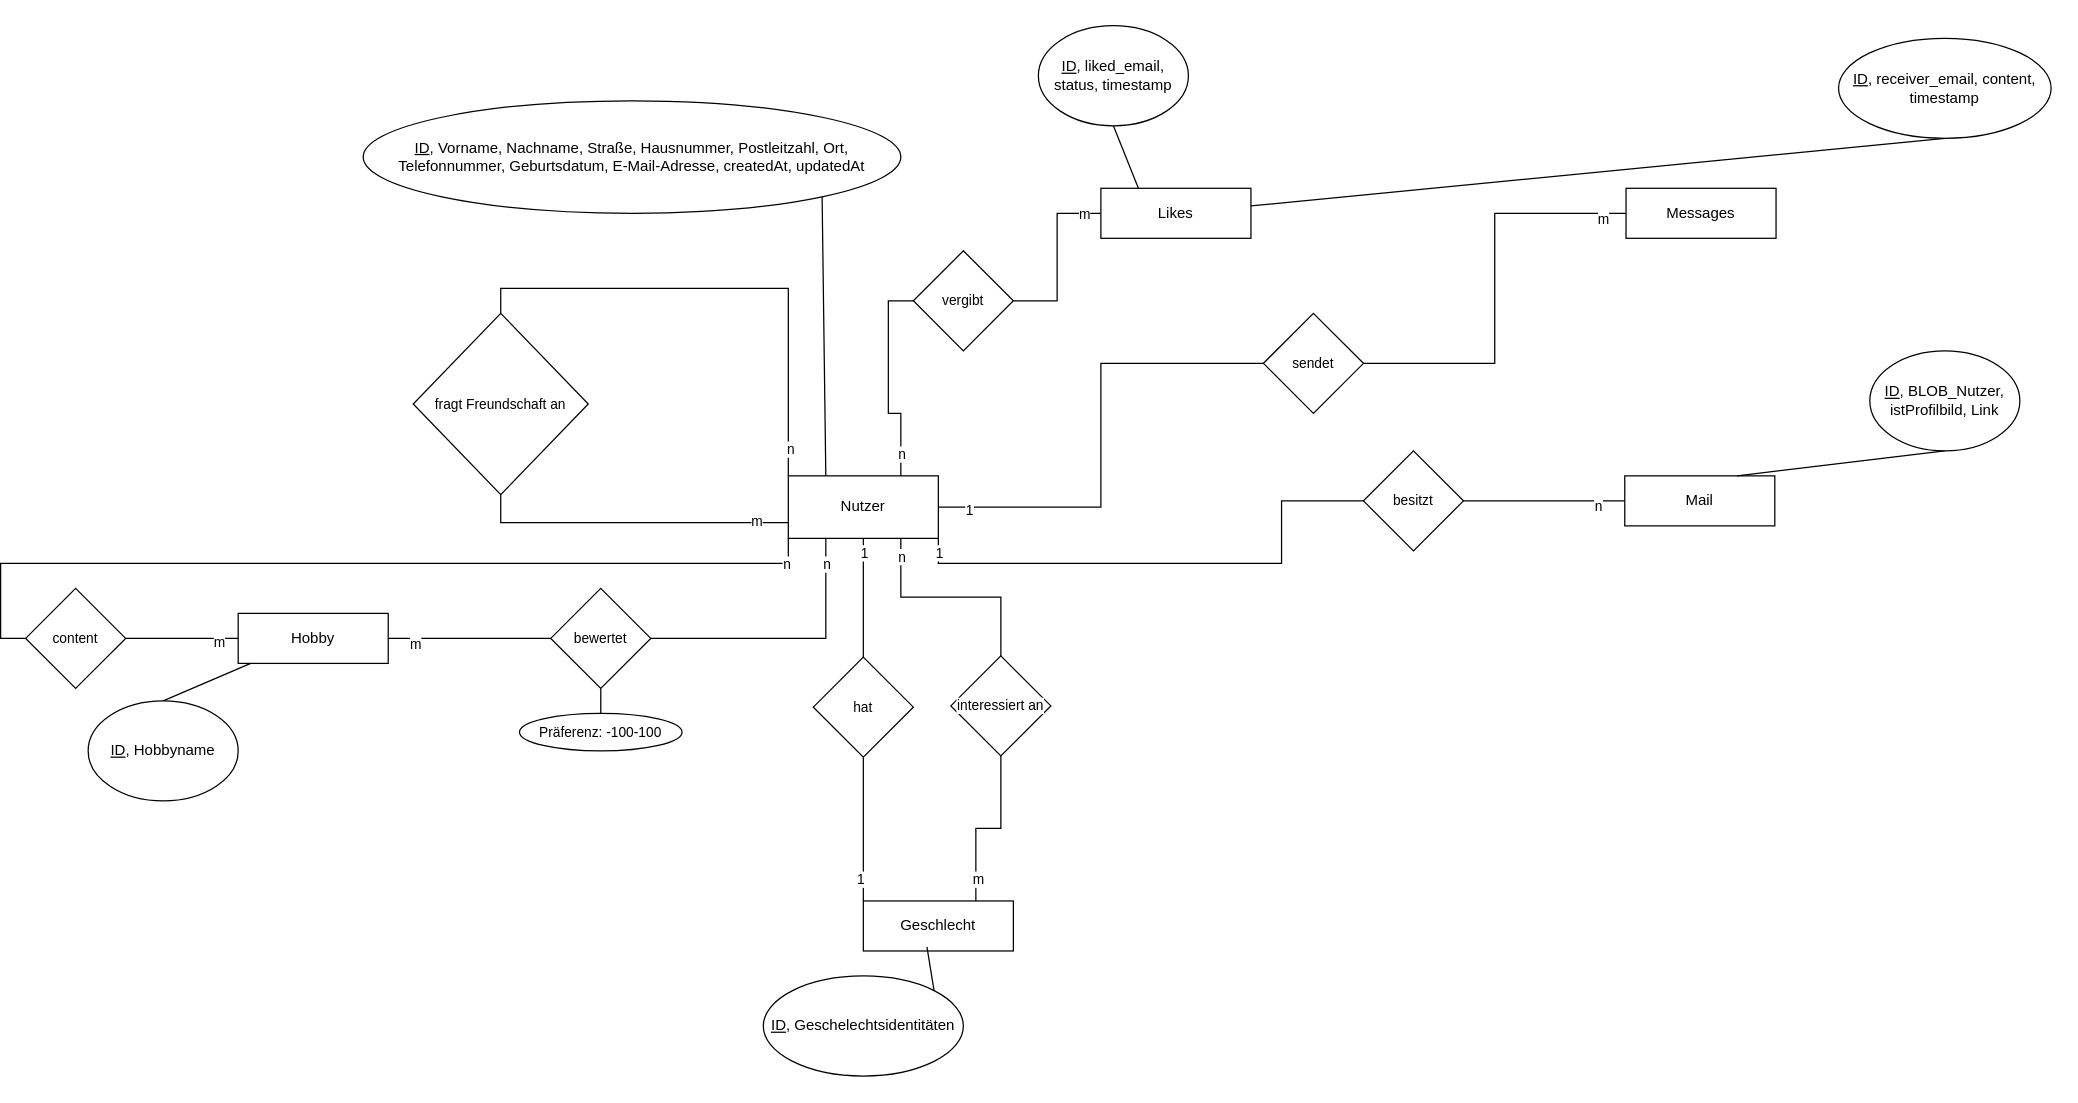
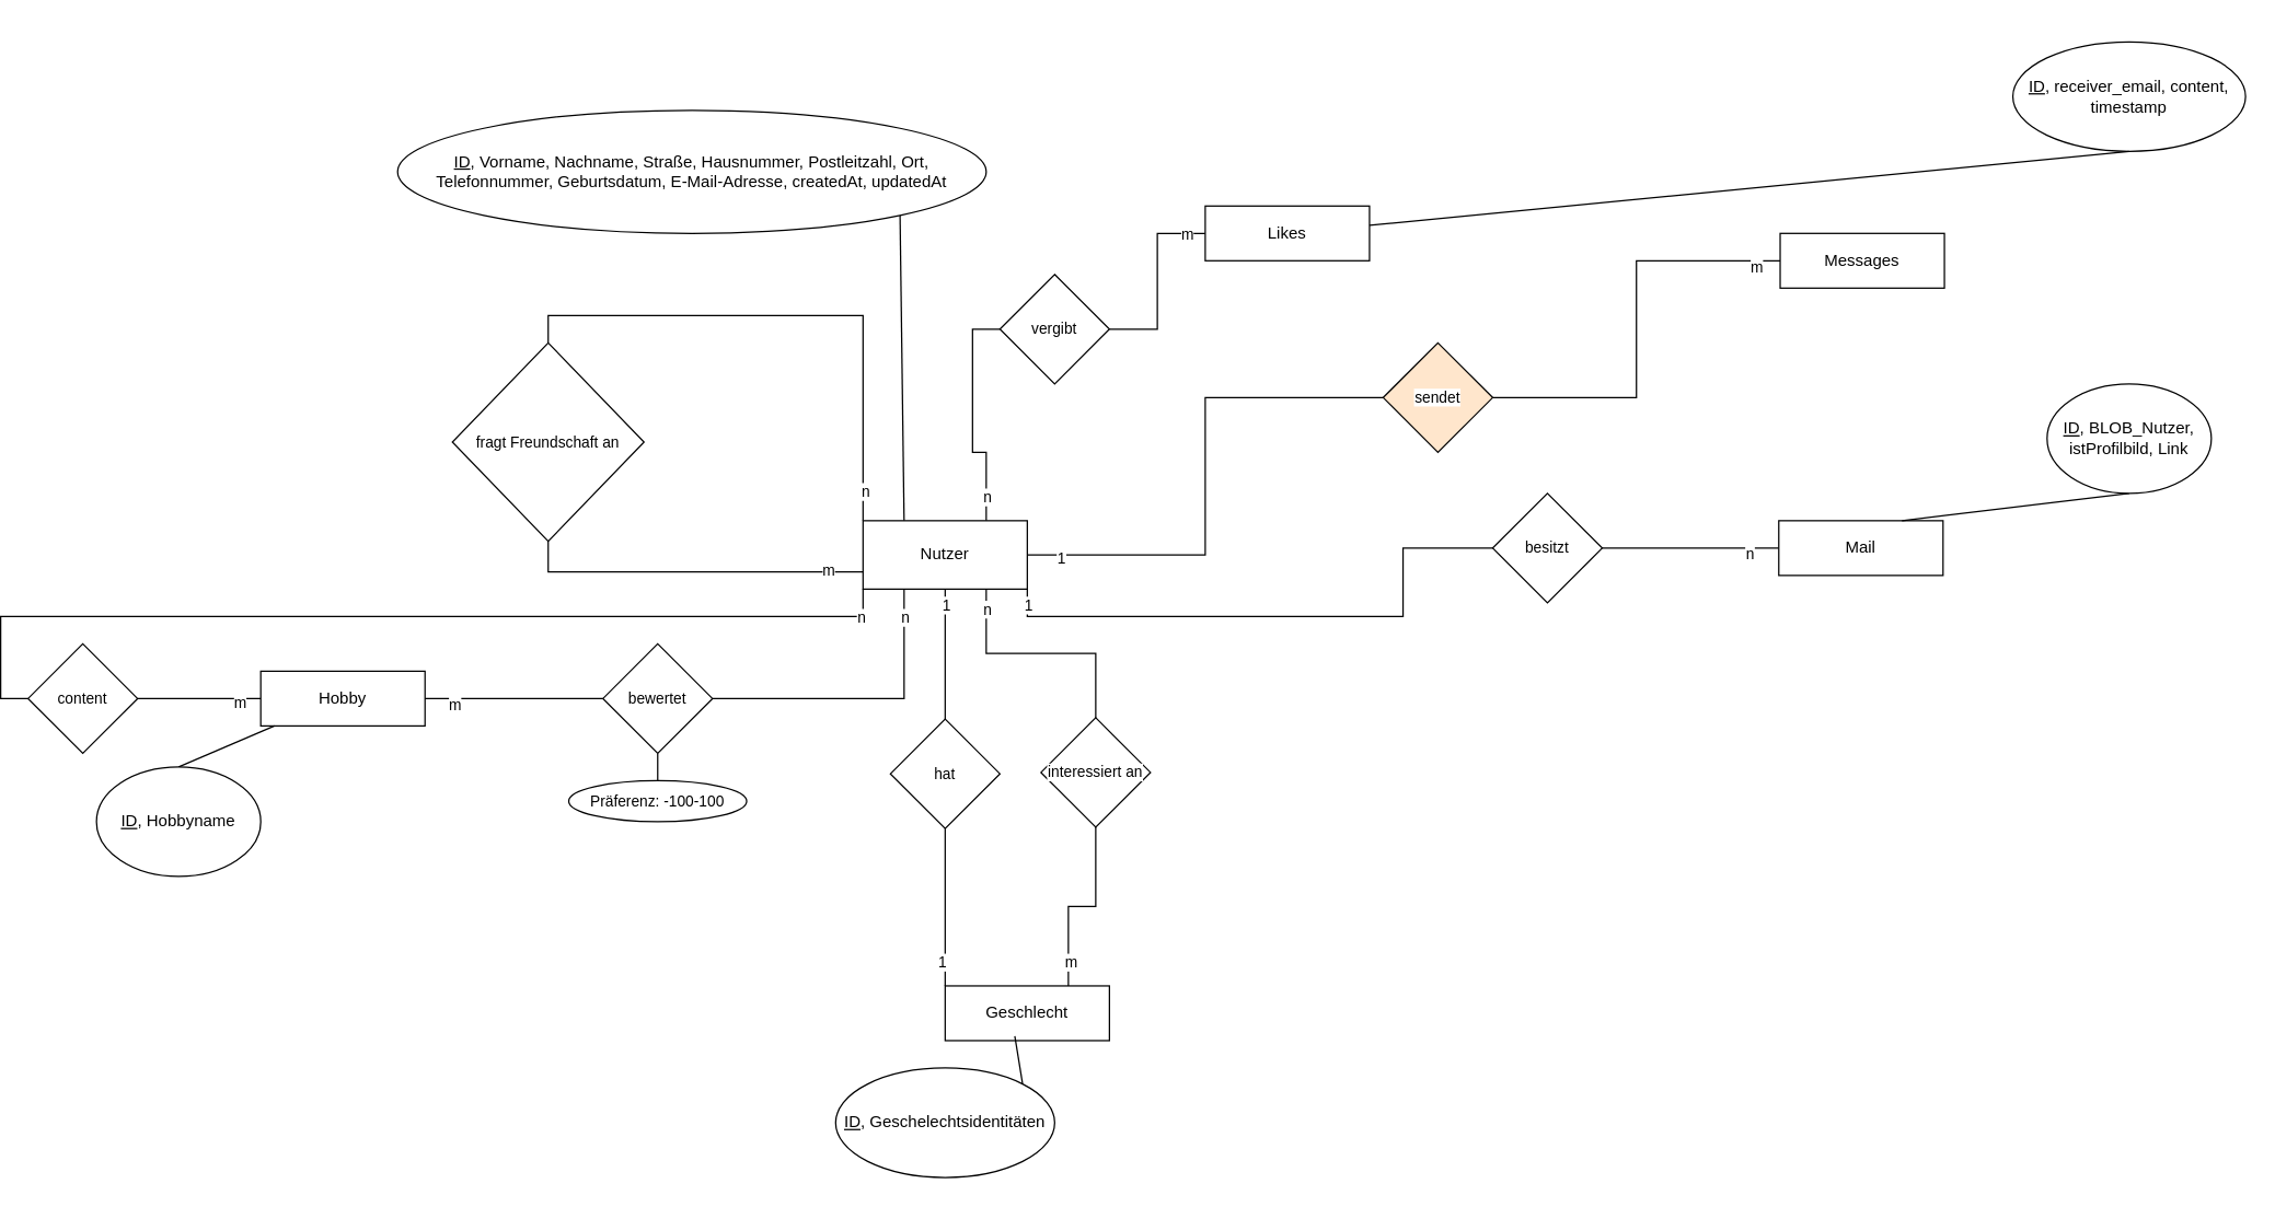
- <mxCell id="26" value="&lt;u&gt;ID&lt;/u&gt;, liked_email, status, timestamp" style="ellipse;whiteSpace=wrap;html=1;" parent="1" vertex="1"><mxGeometry x="830" y="20" width="120" height="80" as="geometry" /></mxCell>
- <mxCell id="25" style="rounded=0;orthogonalLoop=1;jettySize=auto;html=1;exitX=0.5;exitY=1;exitDx=0;exitDy=0;entryX=0.25;entryY=0;entryDx=0;entryDy=0;endArrow=none;endFill=0;" parent="1" source="26" target="19" edge="1"><mxGeometry relative="1" as="geometry" /></mxCell>
- <mxCell id="21" value="Messages" style="rounded=0;whiteSpace=wrap;html=1;fontSize=12;glass=0;strokeWidth=1;shadow=0;" parent="1" vertex="1"><mxGeometry x="1300" y="150" width="120" height="40" as="geometry" /></mxCell>
+ <mxCell id="21" value="Messages" style="rounded=0;whiteSpace=wrap;html=1;fontSize=12;glass=0;strokeWidth=1;shadow=0;" parent="1" vertex="1"><mxGeometry x="1300" y="170" width="120" height="40" as="geometry" /></mxCell>
- <mxCell id="45" value="sendet" style="rhombus;whiteSpace=wrap;html=1;fontFamily=Helvetica;fontSize=11;fontColor=default;labelBackgroundColor=default;" parent="1" vertex="1"><mxGeometry x="1010" y="250" width="80" height="80" as="geometry" /></mxCell>
+ <mxCell id="45" value="sendet" style="rhombus;whiteSpace=wrap;html=1;fontFamily=Helvetica;fontSize=11;fontColor=default;labelBackgroundColor=default;fillColor=#ffe6cc;" parent="1" vertex="1"><mxGeometry x="1010" y="250" width="80" height="80" as="geometry" /></mxCell>
